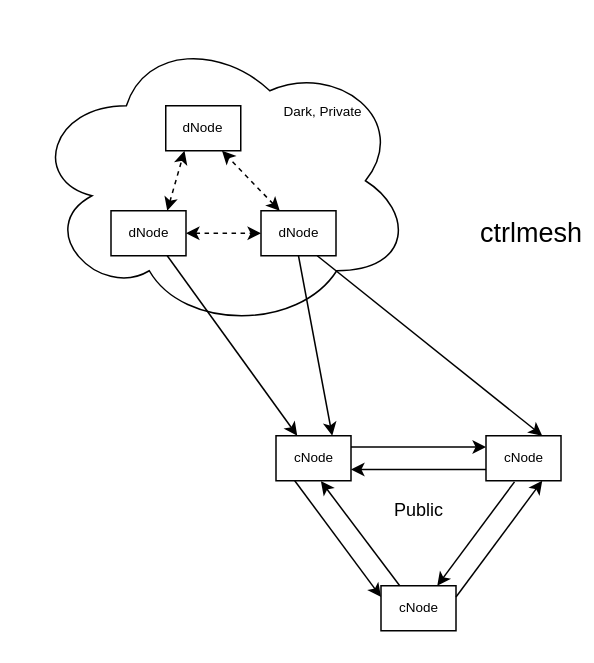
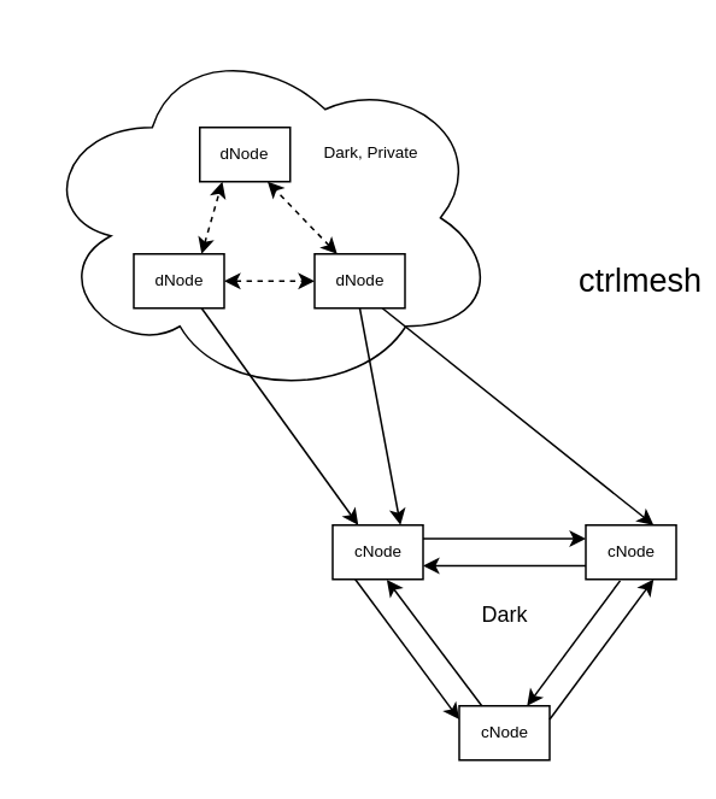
- <mxCell id="21" value="Dark, Private" style="text;html=1;strokeColor=none;fillColor=none;align=center;verticalAlign=middle;whiteSpace=wrap;rounded=0;fontSize=9;" vertex="1" parent="1"><mxGeometry x="174.5" y="64" width="80" height="20" as="geometry" /></mxCell>
+ <mxCell id="21" value="Dark, Private" style="text;html=1;strokeColor=none;fillColor=none;align=center;verticalAlign=middle;whiteSpace=wrap;rounded=0;fontSize=9;" vertex="1" parent="1"><mxGeometry x="164.5" y="74" width="80" height="20" as="geometry" /></mxCell>
- <mxCell id="22" value="Public" style="text;html=1;strokeColor=none;fillColor=none;align=center;verticalAlign=middle;whiteSpace=wrap;rounded=0;" vertex="1" parent="1"><mxGeometry x="258.5" y="330" width="40" height="20" as="geometry" /></mxCell>
+ <mxCell id="22" value="Dark" style="text;html=1;strokeColor=none;fillColor=none;align=center;verticalAlign=middle;whiteSpace=wrap;rounded=0;" vertex="1" parent="1"><mxGeometry x="258.5" y="330" width="40" height="20" as="geometry" /></mxCell>
